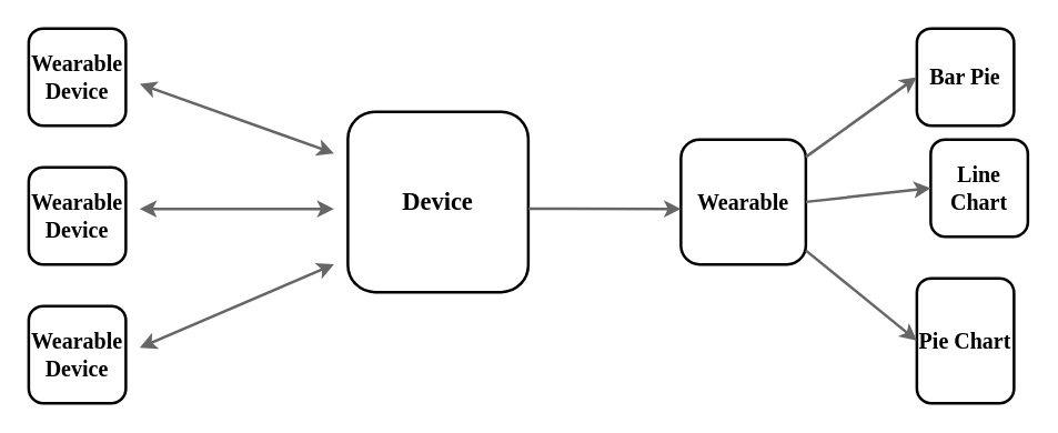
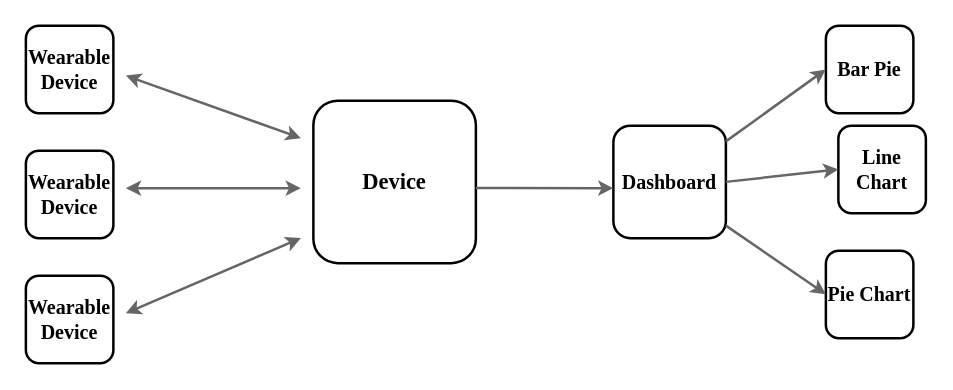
- <mxCell id="6" value="&lt;b&gt;Wearable&lt;/b&gt;" style="whiteSpace=wrap;html=1;aspect=fixed;rounded=1;strokeWidth=2;fontFamily=Times New Roman;fontSize=16;" parent="1" vertex="1"><mxGeometry x="490" y="100" width="90" height="90" as="geometry" /></mxCell>
+ <mxCell id="6" value="&lt;b&gt;Dashboard&lt;/b&gt;" style="whiteSpace=wrap;html=1;aspect=fixed;rounded=1;strokeWidth=2;fontFamily=Times New Roman;fontSize=16;" parent="1" vertex="1"><mxGeometry x="490" y="100" width="90" height="90" as="geometry" /></mxCell>
- <mxCell id="13" value="&lt;p&gt;&lt;b&gt;&lt;font face=&quot;Times New Roman&quot; style=&quot;font-size: 16px;&quot;&gt;Pie Chart&lt;/font&gt;&lt;/b&gt;&lt;/p&gt;" style="whiteSpace=wrap;html=1;aspect=fixed;rounded=1;align=center;strokeWidth=2;" vertex="1" parent="1"><mxGeometry x="660" y="200" width="70" height="90" as="geometry" /></mxCell>
+ <mxCell id="13" value="&lt;p&gt;&lt;b&gt;&lt;font face=&quot;Times New Roman&quot; style=&quot;font-size: 16px;&quot;&gt;Pie Chart&lt;/font&gt;&lt;/b&gt;&lt;/p&gt;" style="whiteSpace=wrap;html=1;aspect=fixed;rounded=1;align=center;strokeWidth=2;" vertex="1" parent="1"><mxGeometry x="660" y="200" width="70" height="70" as="geometry" /></mxCell>
